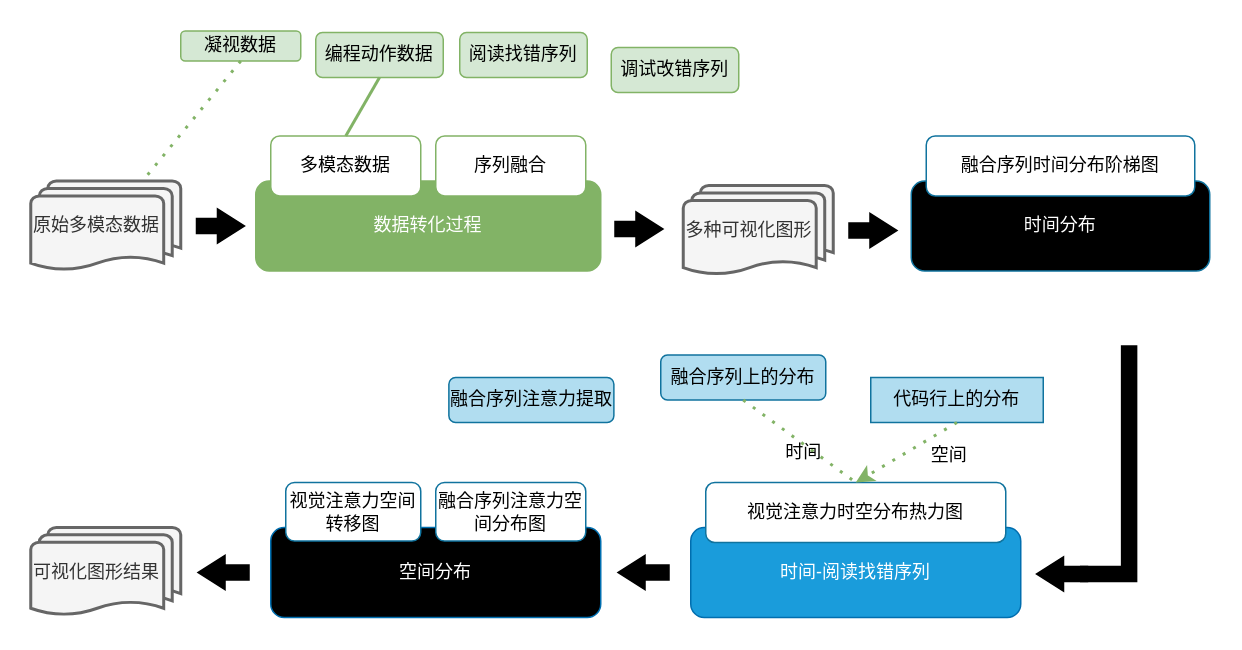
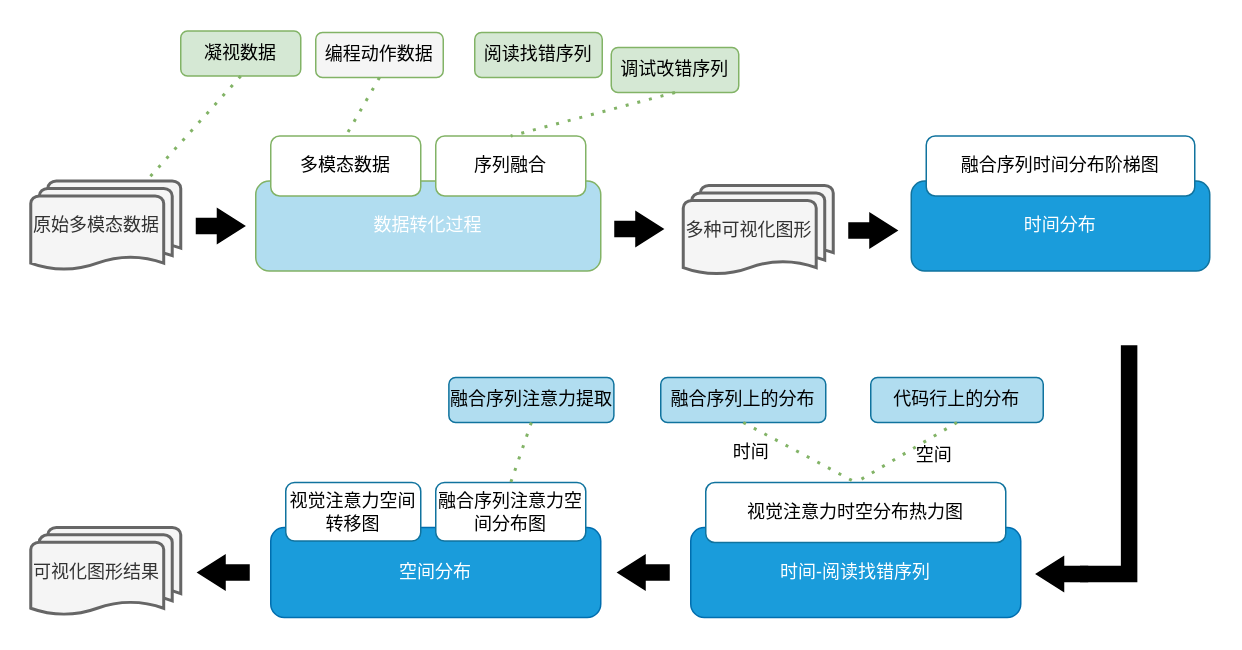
- <mxCell id="6" value="凝视数据" style="rounded=1;whiteSpace=wrap;html=1;fillColor=#d5e8d4;strokeColor=#82b366;" parent="1" vertex="1"><mxGeometry x="120" y="20" width="80" height="20" as="geometry" /></mxCell>
+ <mxCell id="6" value="凝视数据" style="rounded=1;whiteSpace=wrap;html=1;fillColor=#d5e8d4;strokeColor=#82b366;" parent="1" vertex="1"><mxGeometry x="120" y="20" width="80" height="30" as="geometry" /></mxCell>
- <mxCell id="7" value="编程动作数据" style="rounded=1;whiteSpace=wrap;html=1;fillColor=#d5e8d4;strokeColor=#82b366;" parent="1" vertex="1"><mxGeometry x="210" y="21" width="85" height="30" as="geometry" /></mxCell>
+ <mxCell id="7" value="编程动作数据" style="rounded=1;whiteSpace=wrap;html=1;fillColor=#f5f5f5;strokeColor=#82b366;" parent="1" vertex="1"><mxGeometry x="210" y="21" width="85" height="30" as="geometry" /></mxCell>
- <mxCell id="8" value="阅读找错序列" style="rounded=1;whiteSpace=wrap;html=1;fillColor=#d5e8d4;strokeColor=#82b366;" parent="1" vertex="1"><mxGeometry x="306" y="21" width="85" height="30" as="geometry" /></mxCell>
+ <mxCell id="8" value="阅读找错序列" style="rounded=1;whiteSpace=wrap;html=1;fillColor=#d5e8d4;strokeColor=#82b366;" parent="1" vertex="1"><mxGeometry x="316" y="21" width="85" height="30" as="geometry" /></mxCell>
- <mxCell id="11" value="" style="endArrow=none;dashed=0;html=1;dashPattern=1 3;strokeWidth=2;rounded=0;fontColor=#000000;exitX=0.5;exitY=1;exitDx=0;exitDy=0;entryX=0.5;entryY=0;entryDx=0;entryDy=0;strokeColor=#82B366;" parent="1" source="7" target="4" edge="1"><mxGeometry width="50" height="50" relative="1" as="geometry"><mxPoint x="170" y="60" as="sourcePoint" /><mxPoint x="240" y="100" as="targetPoint" /></mxGeometry></mxCell>
+ <mxCell id="11" value="" style="endArrow=none;dashed=1;html=1;dashPattern=1 3;strokeWidth=2;rounded=0;fontColor=#000000;exitX=0.5;exitY=1;exitDx=0;exitDy=0;entryX=0.5;entryY=0;entryDx=0;entryDy=0;strokeColor=#82B366;" parent="1" source="7" target="4" edge="1"><mxGeometry width="50" height="50" relative="1" as="geometry"><mxPoint x="170" y="60" as="sourcePoint" /><mxPoint x="240" y="100" as="targetPoint" /></mxGeometry></mxCell>
+ <mxCell id="12" value="" style="endArrow=none;dashed=1;html=1;dashPattern=1 3;strokeWidth=2;rounded=0;fontColor=#000000;exitX=0.5;exitY=1;exitDx=0;exitDy=0;entryX=0.5;entryY=0;entryDx=0;entryDy=0;strokeColor=#82B366;" parent="1" source="9" target="5" edge="1"><mxGeometry width="50" height="50" relative="1" as="geometry"><mxPoint x="358.5" y="61" as="sourcePoint" /><mxPoint x="350" y="100" as="targetPoint" /></mxGeometry></mxCell>
- <mxCell id="3" value="&lt;font color=&quot;#ffffff&quot;&gt;数据转化过程&lt;/font&gt;" style="rounded=1;whiteSpace=wrap;html=1;fillColor=#82B366;strokeColor=#82B366;" parent="1" vertex="1"><mxGeometry x="170" y="120" width="230" height="60" as="geometry" /></mxCell>
+ <mxCell id="3" value="&lt;font color=&quot;#ffffff&quot;&gt;数据转化过程&lt;/font&gt;" style="rounded=1;whiteSpace=wrap;html=1;fillColor=#b1ddf0;strokeColor=#82B366;" parent="1" vertex="1"><mxGeometry x="170" y="120" width="230" height="60" as="geometry" /></mxCell>
- <mxCell id="18" value="&lt;font color=&quot;#ffffff&quot;&gt;时间分布&lt;/font&gt;" style="rounded=1;whiteSpace=wrap;html=1;fillColor=#000000;strokeColor=#10739e;" parent="1" vertex="1"><mxGeometry x="607" y="120" width="199" height="60" as="geometry" /></mxCell>
+ <mxCell id="18" value="&lt;font color=&quot;#ffffff&quot;&gt;时间分布&lt;/font&gt;" style="rounded=1;whiteSpace=wrap;html=1;fillColor=#1A9CDB;strokeColor=#10739e;" parent="1" vertex="1"><mxGeometry x="607" y="120" width="199" height="60" as="geometry" /></mxCell>
- <mxCell id="22" value="融合序列上的分布" style="rounded=1;whiteSpace=wrap;html=1;fillColor=#b1ddf0;strokeColor=#10739e;" parent="1" vertex="1"><mxGeometry x="440" y="236" width="110" height="30" as="geometry" /></mxCell>
+ <mxCell id="22" value="融合序列上的分布" style="rounded=1;whiteSpace=wrap;html=1;fillColor=#b1ddf0;strokeColor=#10739e;" parent="1" vertex="1"><mxGeometry x="440" y="251" width="110" height="30" as="geometry" /></mxCell>
- <mxCell id="23" value="代码行上的分布" style="whiteSpace=wrap;html=1;fillColor=#b1ddf0;strokeColor=#10739e;rounded=0;" parent="1" vertex="1"><mxGeometry x="580" y="251" width="115" height="30" as="geometry" /></mxCell>
+ <mxCell id="23" value="代码行上的分布" style="rounded=1;whiteSpace=wrap;html=1;fillColor=#b1ddf0;strokeColor=#10739e;" parent="1" vertex="1"><mxGeometry x="580" y="251" width="115" height="30" as="geometry" /></mxCell>
- <mxCell id="26" value="时间" style="text;html=1;align=center;verticalAlign=middle;resizable=0;points=[];autosize=1;strokeColor=none;fillColor=none;fontColor=#000000;" parent="1" vertex="1"><mxGeometry x="515" y="291" width="40" height="20" as="geometry" /></mxCell>
+ <mxCell id="26" value="时间" style="text;html=1;align=center;verticalAlign=middle;resizable=0;points=[];autosize=1;strokeColor=none;fillColor=none;fontColor=#000000;" parent="1" vertex="1"><mxGeometry x="480" y="291" width="40" height="20" as="geometry" /></mxCell>
+ <mxCell id="34" value="" style="endArrow=none;dashed=1;html=1;dashPattern=1 3;strokeWidth=2;rounded=0;fontColor=#000000;exitX=0.5;exitY=1;exitDx=0;exitDy=0;entryX=0.5;entryY=0;entryDx=0;entryDy=0;strokeColor=#82B366;" parent="1" source="33" target="32" edge="1"><mxGeometry width="50" height="50" relative="1" as="geometry"><mxPoint x="163.75" y="331" as="sourcePoint" /><mxPoint x="283.75" y="321" as="targetPoint" /></mxGeometry></mxCell>
- <mxCell id="27" value="空间" style="text;html=1;align=center;verticalAlign=middle;resizable=0;points=[];autosize=1;strokeColor=none;fillColor=none;fontColor=#000000;" parent="1" vertex="1"><mxGeometry x="611.5" y="293" width="40" height="20" as="geometry" /></mxCell>
+ <mxCell id="27" value="空间" style="text;html=1;align=center;verticalAlign=middle;resizable=0;points=[];autosize=1;strokeColor=none;fillColor=none;fontColor=#000000;" parent="1" vertex="1"><mxGeometry x="601.5" y="293" width="40" height="20" as="geometry" /></mxCell>
- <mxCell id="25" value="" style="endArrow=classic;dashed=1;html=1;dashPattern=1 3;strokeWidth=2;rounded=0;fontColor=#000000;exitX=0.5;exitY=1;exitDx=0;exitDy=0;entryX=0.5;entryY=0;entryDx=0;entryDy=0;strokeColor=#82B366;" parent="1" source="23" target="21" edge="1"><mxGeometry width="50" height="50" relative="1" as="geometry"><mxPoint x="460" y="291" as="sourcePoint" /><mxPoint x="530" y="331" as="targetPoint" /></mxGeometry></mxCell>
+ <mxCell id="25" value="" style="endArrow=none;dashed=1;html=1;dashPattern=1 3;strokeWidth=2;rounded=0;fontColor=#000000;exitX=0.5;exitY=1;exitDx=0;exitDy=0;entryX=0.5;entryY=0;entryDx=0;entryDy=0;strokeColor=#82B366;" parent="1" source="23" target="21" edge="1"><mxGeometry width="50" height="50" relative="1" as="geometry"><mxPoint x="460" y="291" as="sourcePoint" /><mxPoint x="530" y="331" as="targetPoint" /></mxGeometry></mxCell>
- <mxCell id="29" value="&lt;font color=&quot;#ffffff&quot;&gt;空间分布&lt;/font&gt;" style="rounded=1;whiteSpace=wrap;html=1;fillColor=#000000;strokeColor=#006EAF;fontColor=#ffffff;" parent="1" vertex="1"><mxGeometry x="180" y="351" width="220" height="60" as="geometry" /></mxCell>
+ <mxCell id="29" value="&lt;font color=&quot;#ffffff&quot;&gt;空间分布&lt;/font&gt;" style="rounded=1;whiteSpace=wrap;html=1;fillColor=#1A9CDB;strokeColor=#006EAF;fontColor=#ffffff;" parent="1" vertex="1"><mxGeometry x="180" y="351" width="220" height="60" as="geometry" /></mxCell>
